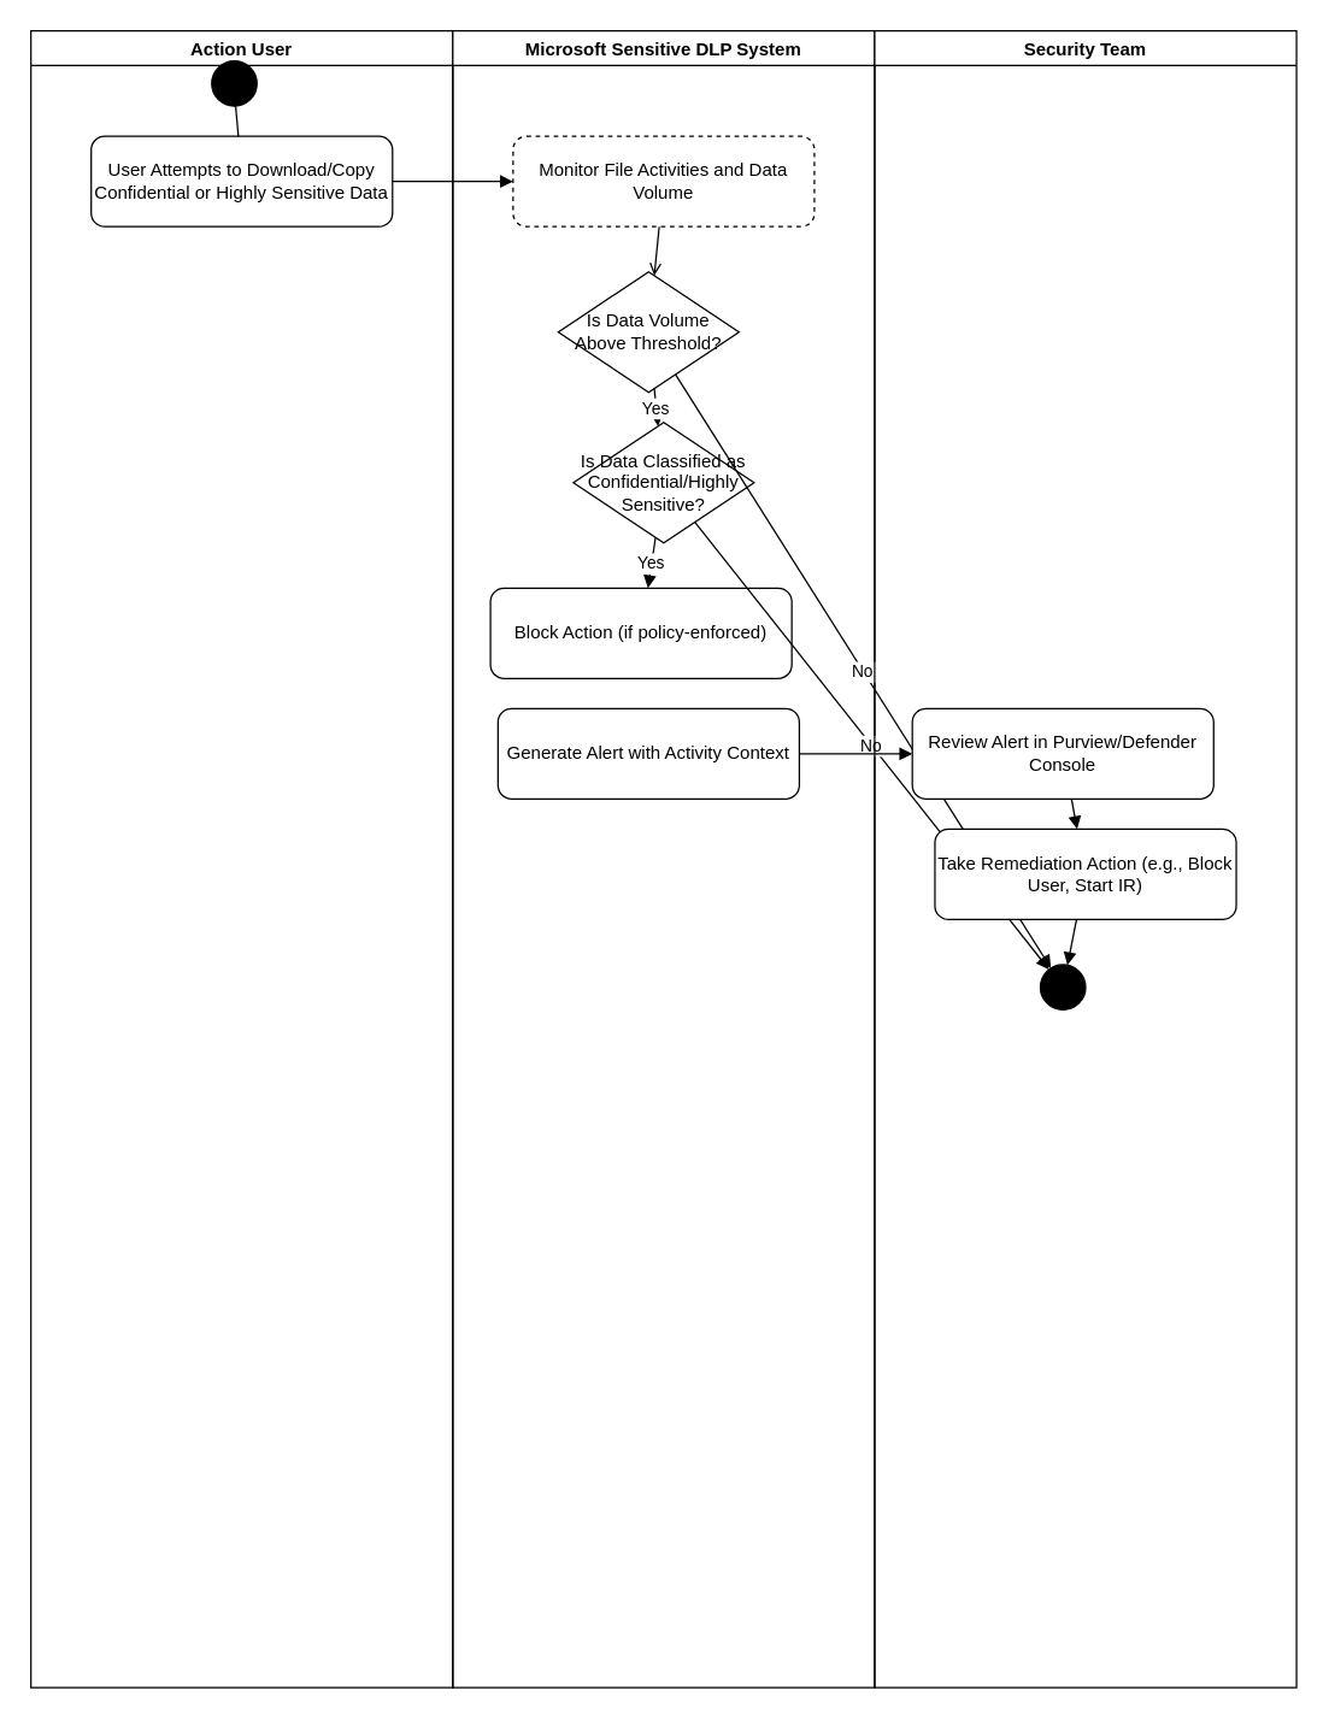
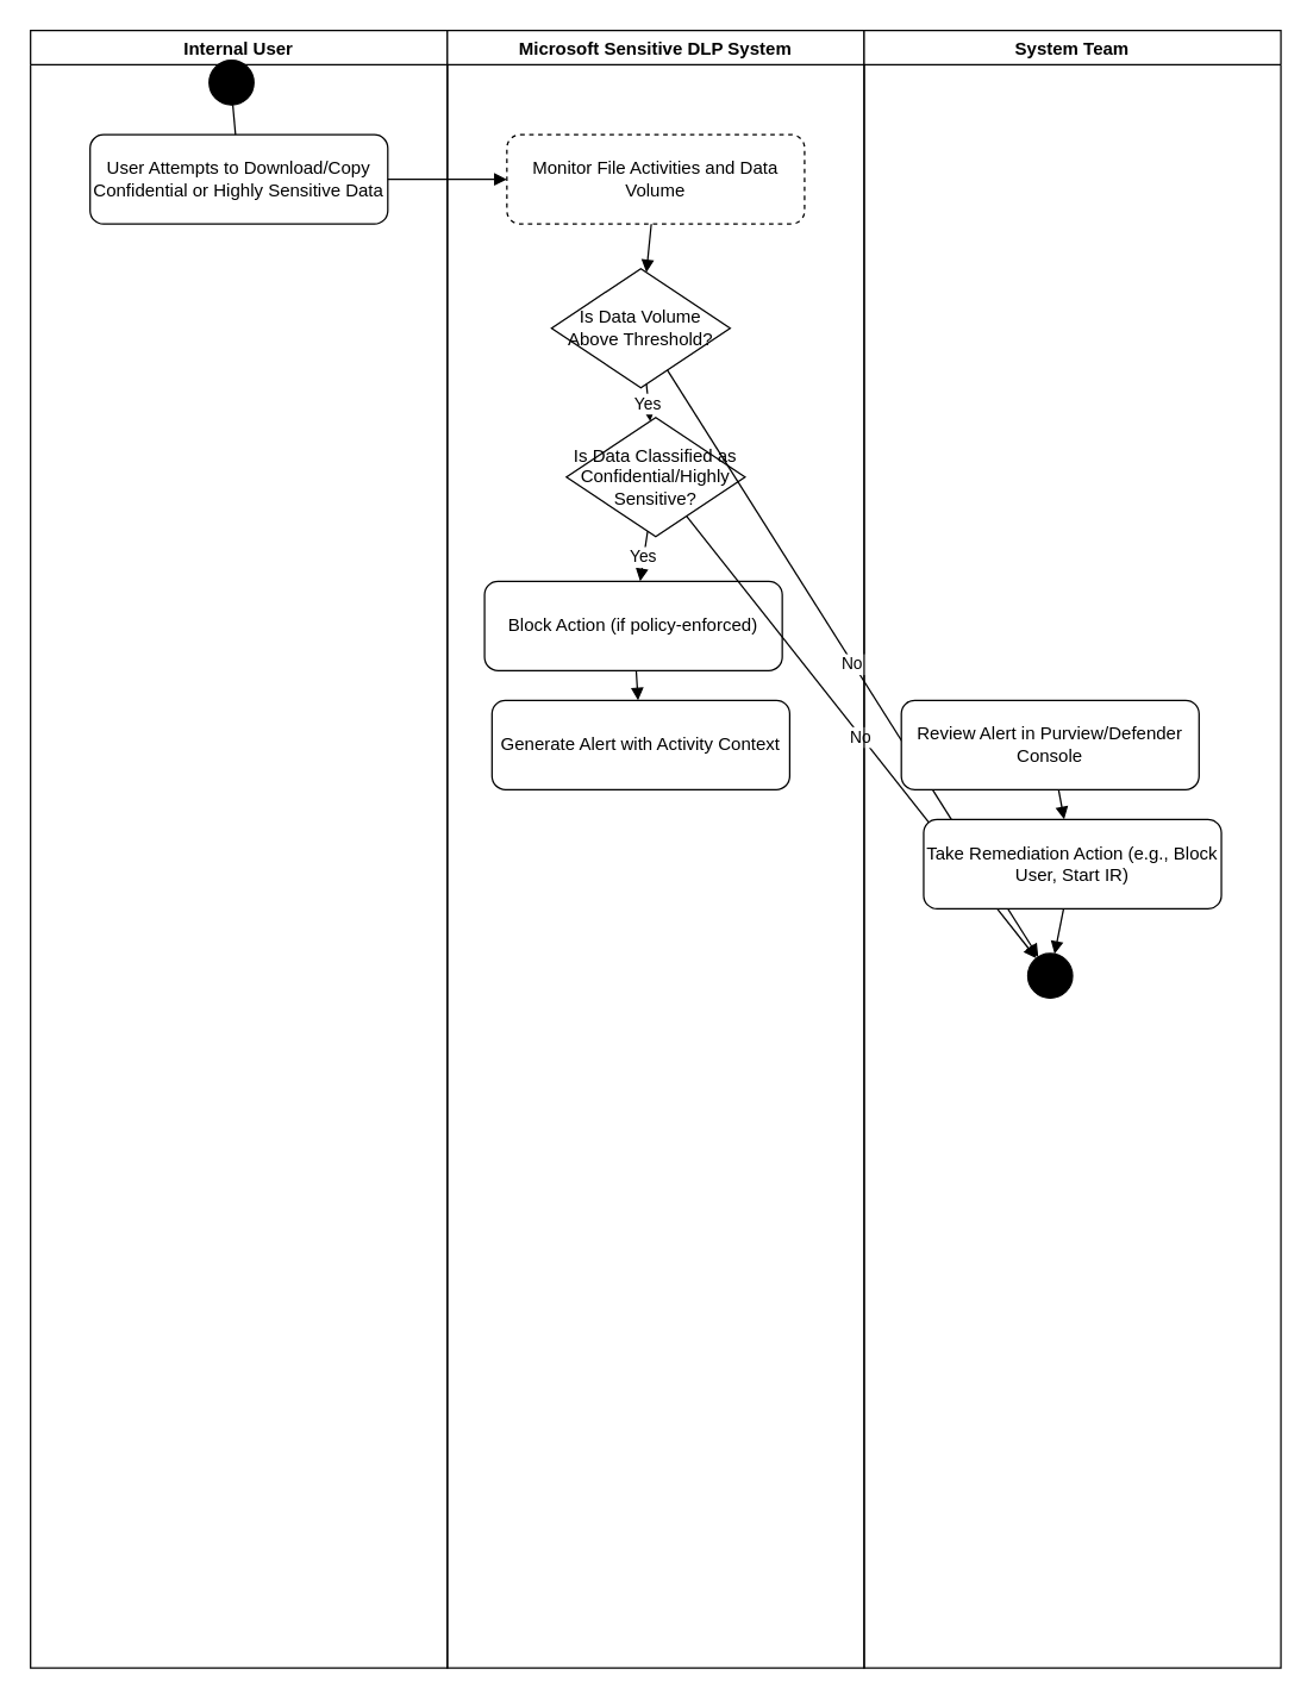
- <mxCell id="2" value="Action User" style="swimlane" vertex="1" parent="1"><mxGeometry x="20" y="20" width="280" height="1100" as="geometry" /></mxCell>
+ <mxCell id="2" value="Internal User" style="swimlane" vertex="1" parent="1"><mxGeometry x="20" y="20" width="280" height="1100" as="geometry" /></mxCell>
- <mxCell id="4" value="Security Team" style="swimlane" vertex="1" parent="1"><mxGeometry x="580" y="20" width="280" height="1100" as="geometry" /></mxCell>
+ <mxCell id="4" value="System Team" style="swimlane" vertex="1" parent="1"><mxGeometry x="580" y="20" width="280" height="1100" as="geometry" /></mxCell>
- <mxCell id="17" style="endArrow=open;" edge="1" parent="3" source="7" target="8"><mxGeometry relative="1" as="geometry" /></mxCell>
+ <mxCell id="17" style="endArrow=block;" edge="1" parent="3" source="7" target="8"><mxGeometry relative="1" as="geometry" /></mxCell>
+ <mxCell id="22" style="endArrow=block;" edge="1" parent="3" source="10" target="11"><mxGeometry relative="1" as="geometry" /></mxCell>
- <mxCell id="23" style="endArrow=block;" edge="1" parent="3" source="11" target="12"><mxGeometry relative="1" as="geometry" /></mxCell>
